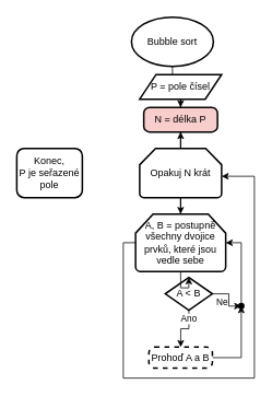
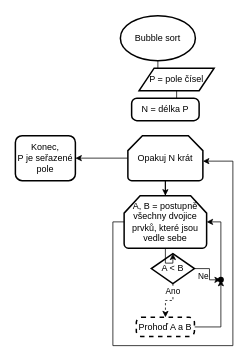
- <mxCell id="5" value="P = pole čísel" style="shape=parallelogram;perimeter=parallelogramPerimeter;whiteSpace=wrap;html=1;fixedSize=1;strokeWidth=2;" vertex="1" parent="1"><mxGeometry x="170" y="90" width="100" height="30" as="geometry" /></mxCell>
+ <mxCell id="5" value="P = pole čísel" style="shape=parallelogram;perimeter=parallelogramPerimeter;whiteSpace=wrap;html=1;fixedSize=1;strokeWidth=2;" vertex="1" parent="1"><mxGeometry x="185" y="90" width="100" height="30" as="geometry" /></mxCell>
- <mxCell id="9" value="N = délka P" style="rounded=1;whiteSpace=wrap;html=1;absoluteArcSize=1;arcSize=14;strokeWidth=2;fillColor=#f8cecc;" vertex="1" parent="1"><mxGeometry x="175" y="130" width="90" height="30" as="geometry" /></mxCell>
+ <mxCell id="9" value="N = délka P" style="rounded=1;whiteSpace=wrap;html=1;absoluteArcSize=1;arcSize=14;strokeWidth=2;" vertex="1" parent="1"><mxGeometry x="175" y="130" width="90" height="30" as="geometry" /></mxCell>
- <mxCell id="7" value="" style="edgeStyle=orthogonalEdgeStyle;rounded=0;orthogonalLoop=1;jettySize=auto;html=1;" edge="1" parent="1" source="8" target="9"><mxGeometry relative="1" as="geometry" /></mxCell>
+ <mxCell id="7" value="" style="edgeStyle=orthogonalEdgeStyle;rounded=0;orthogonalLoop=1;jettySize=auto;html=1;" edge="1" parent="1" source="8" target="20"><mxGeometry relative="1" as="geometry" /></mxCell>
- <mxCell id="10" value="" style="edgeStyle=orthogonalEdgeStyle;rounded=0;orthogonalLoop=1;jettySize=auto;html=1;" edge="1" parent="1" source="14" target="16"><mxGeometry relative="1" as="geometry" /></mxCell>
+ <mxCell id="10" value="" style="edgeStyle=orthogonalEdgeStyle;rounded=0;orthogonalLoop=1;jettySize=auto;html=1;dashed=1;" edge="1" parent="1" source="14" target="16"><mxGeometry relative="1" as="geometry" /></mxCell>
